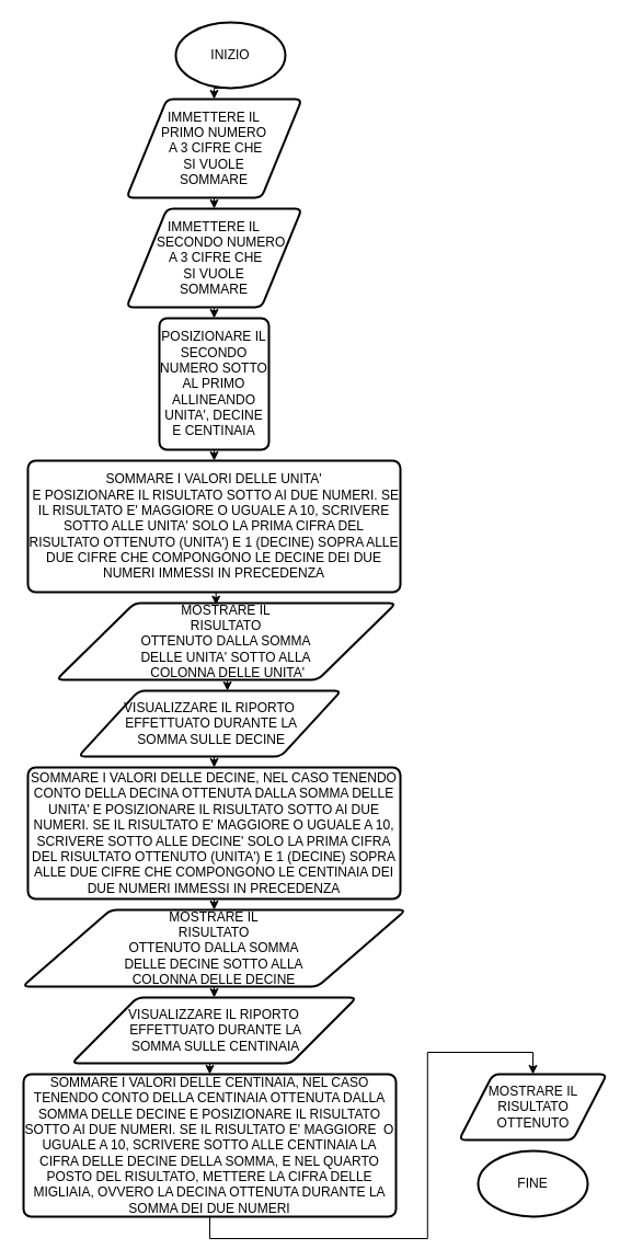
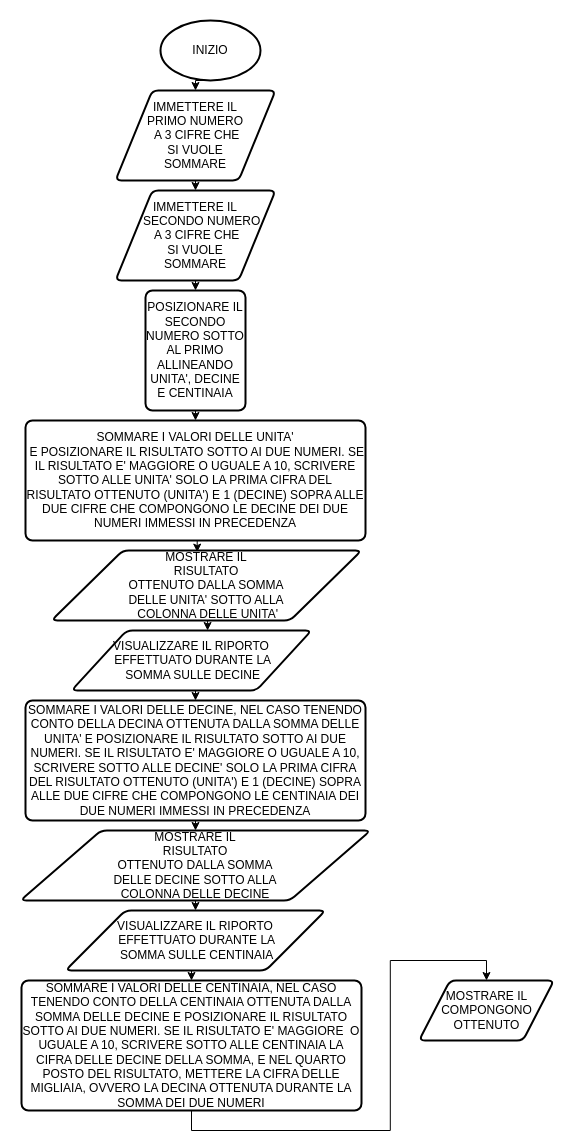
- <mxCell id="24" value="MOSTRARE IL RISULTATO OTTENUTO" style="shape=parallelogram;html=1;strokeWidth=2;perimeter=parallelogramPerimeter;whiteSpace=wrap;rounded=1;arcSize=12;size=0.23;" vertex="1" parent="1"><mxGeometry x="418.5" y="980" width="135" height="60" as="geometry" /></mxCell>
+ <mxCell id="24" value="MOSTRARE IL COMPONGONO OTTENUTO" style="shape=parallelogram;html=1;strokeWidth=2;perimeter=parallelogramPerimeter;whiteSpace=wrap;rounded=1;arcSize=12;size=0.23;" vertex="1" parent="1"><mxGeometry x="418.5" y="980" width="135" height="60" as="geometry" /></mxCell>
- <mxCell id="25" value="FINE" style="strokeWidth=2;html=1;shape=mxgraph.flowchart.start_1;whiteSpace=wrap;" vertex="1" parent="1"><mxGeometry x="436" y="1050" width="100" height="60" as="geometry" /></mxCell>
